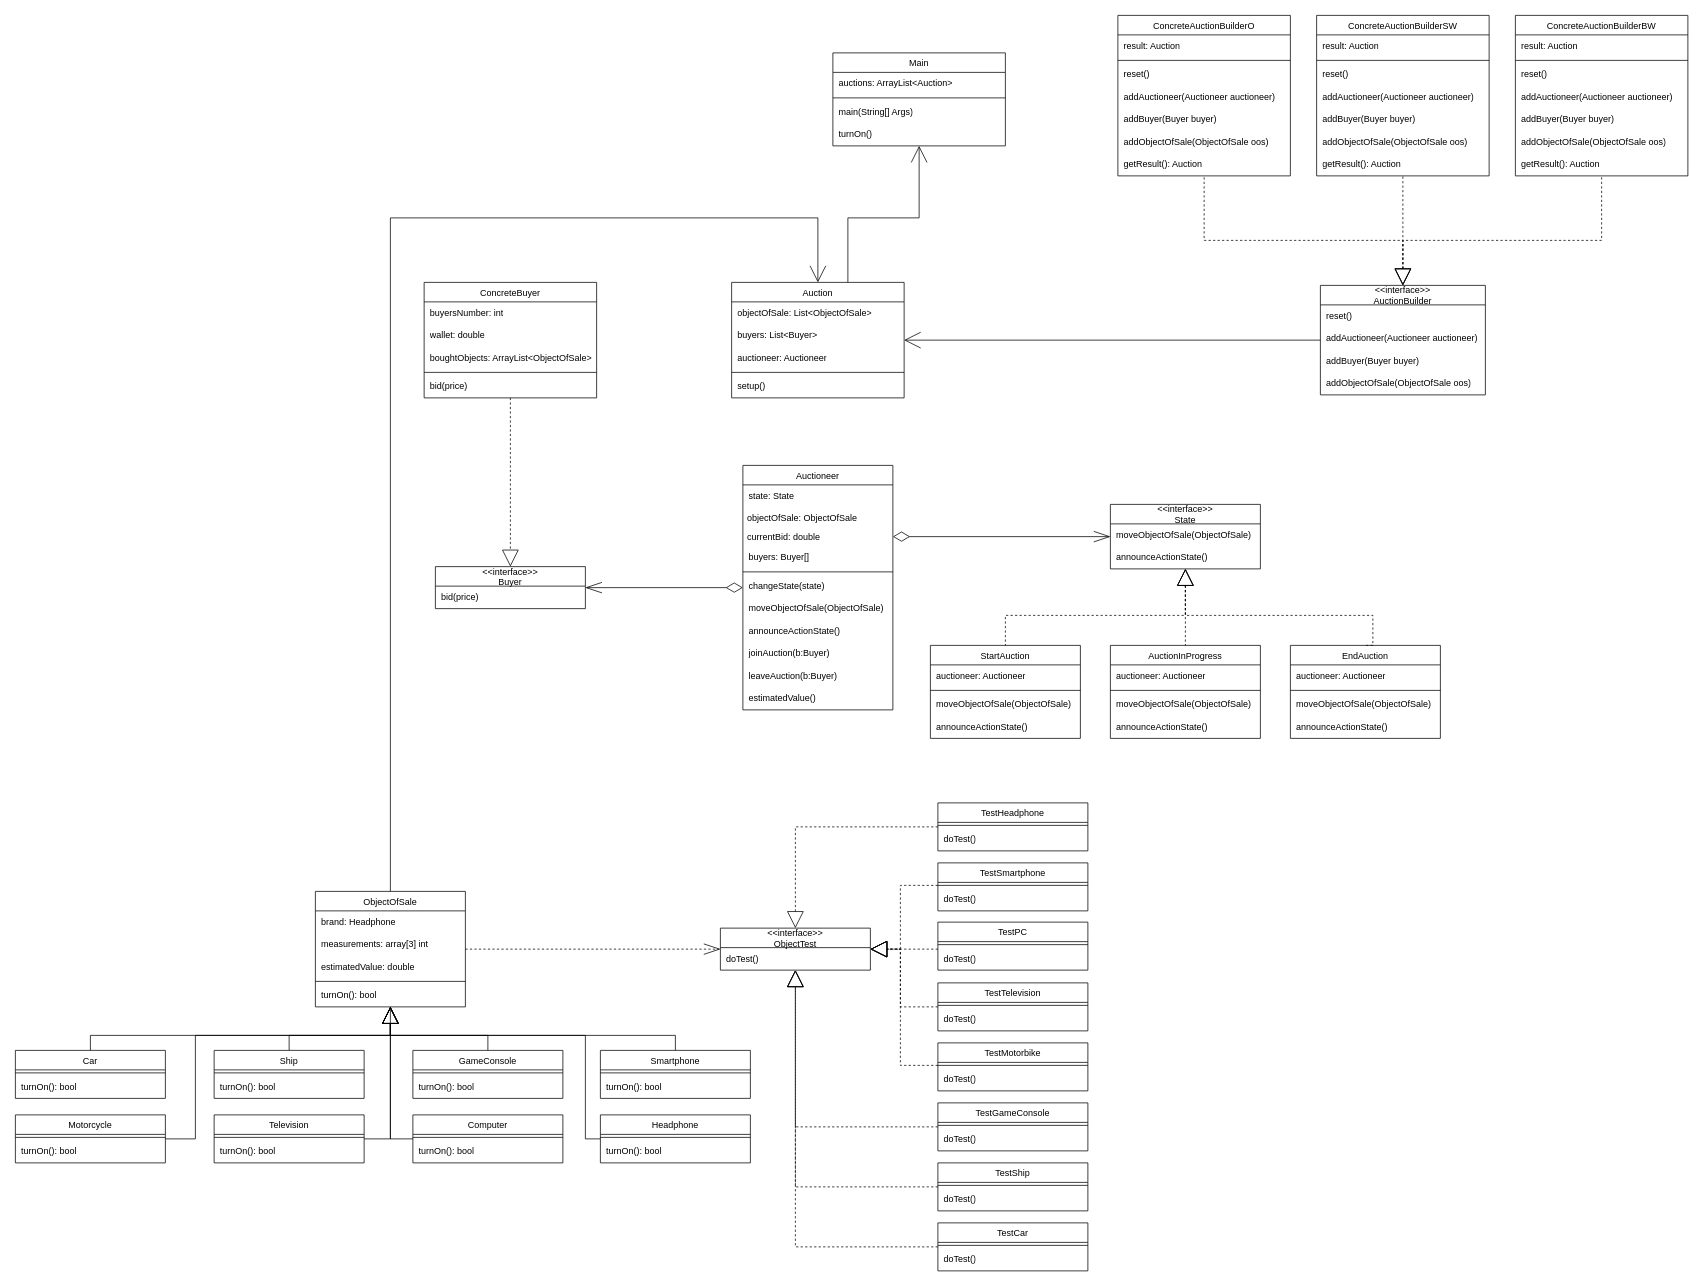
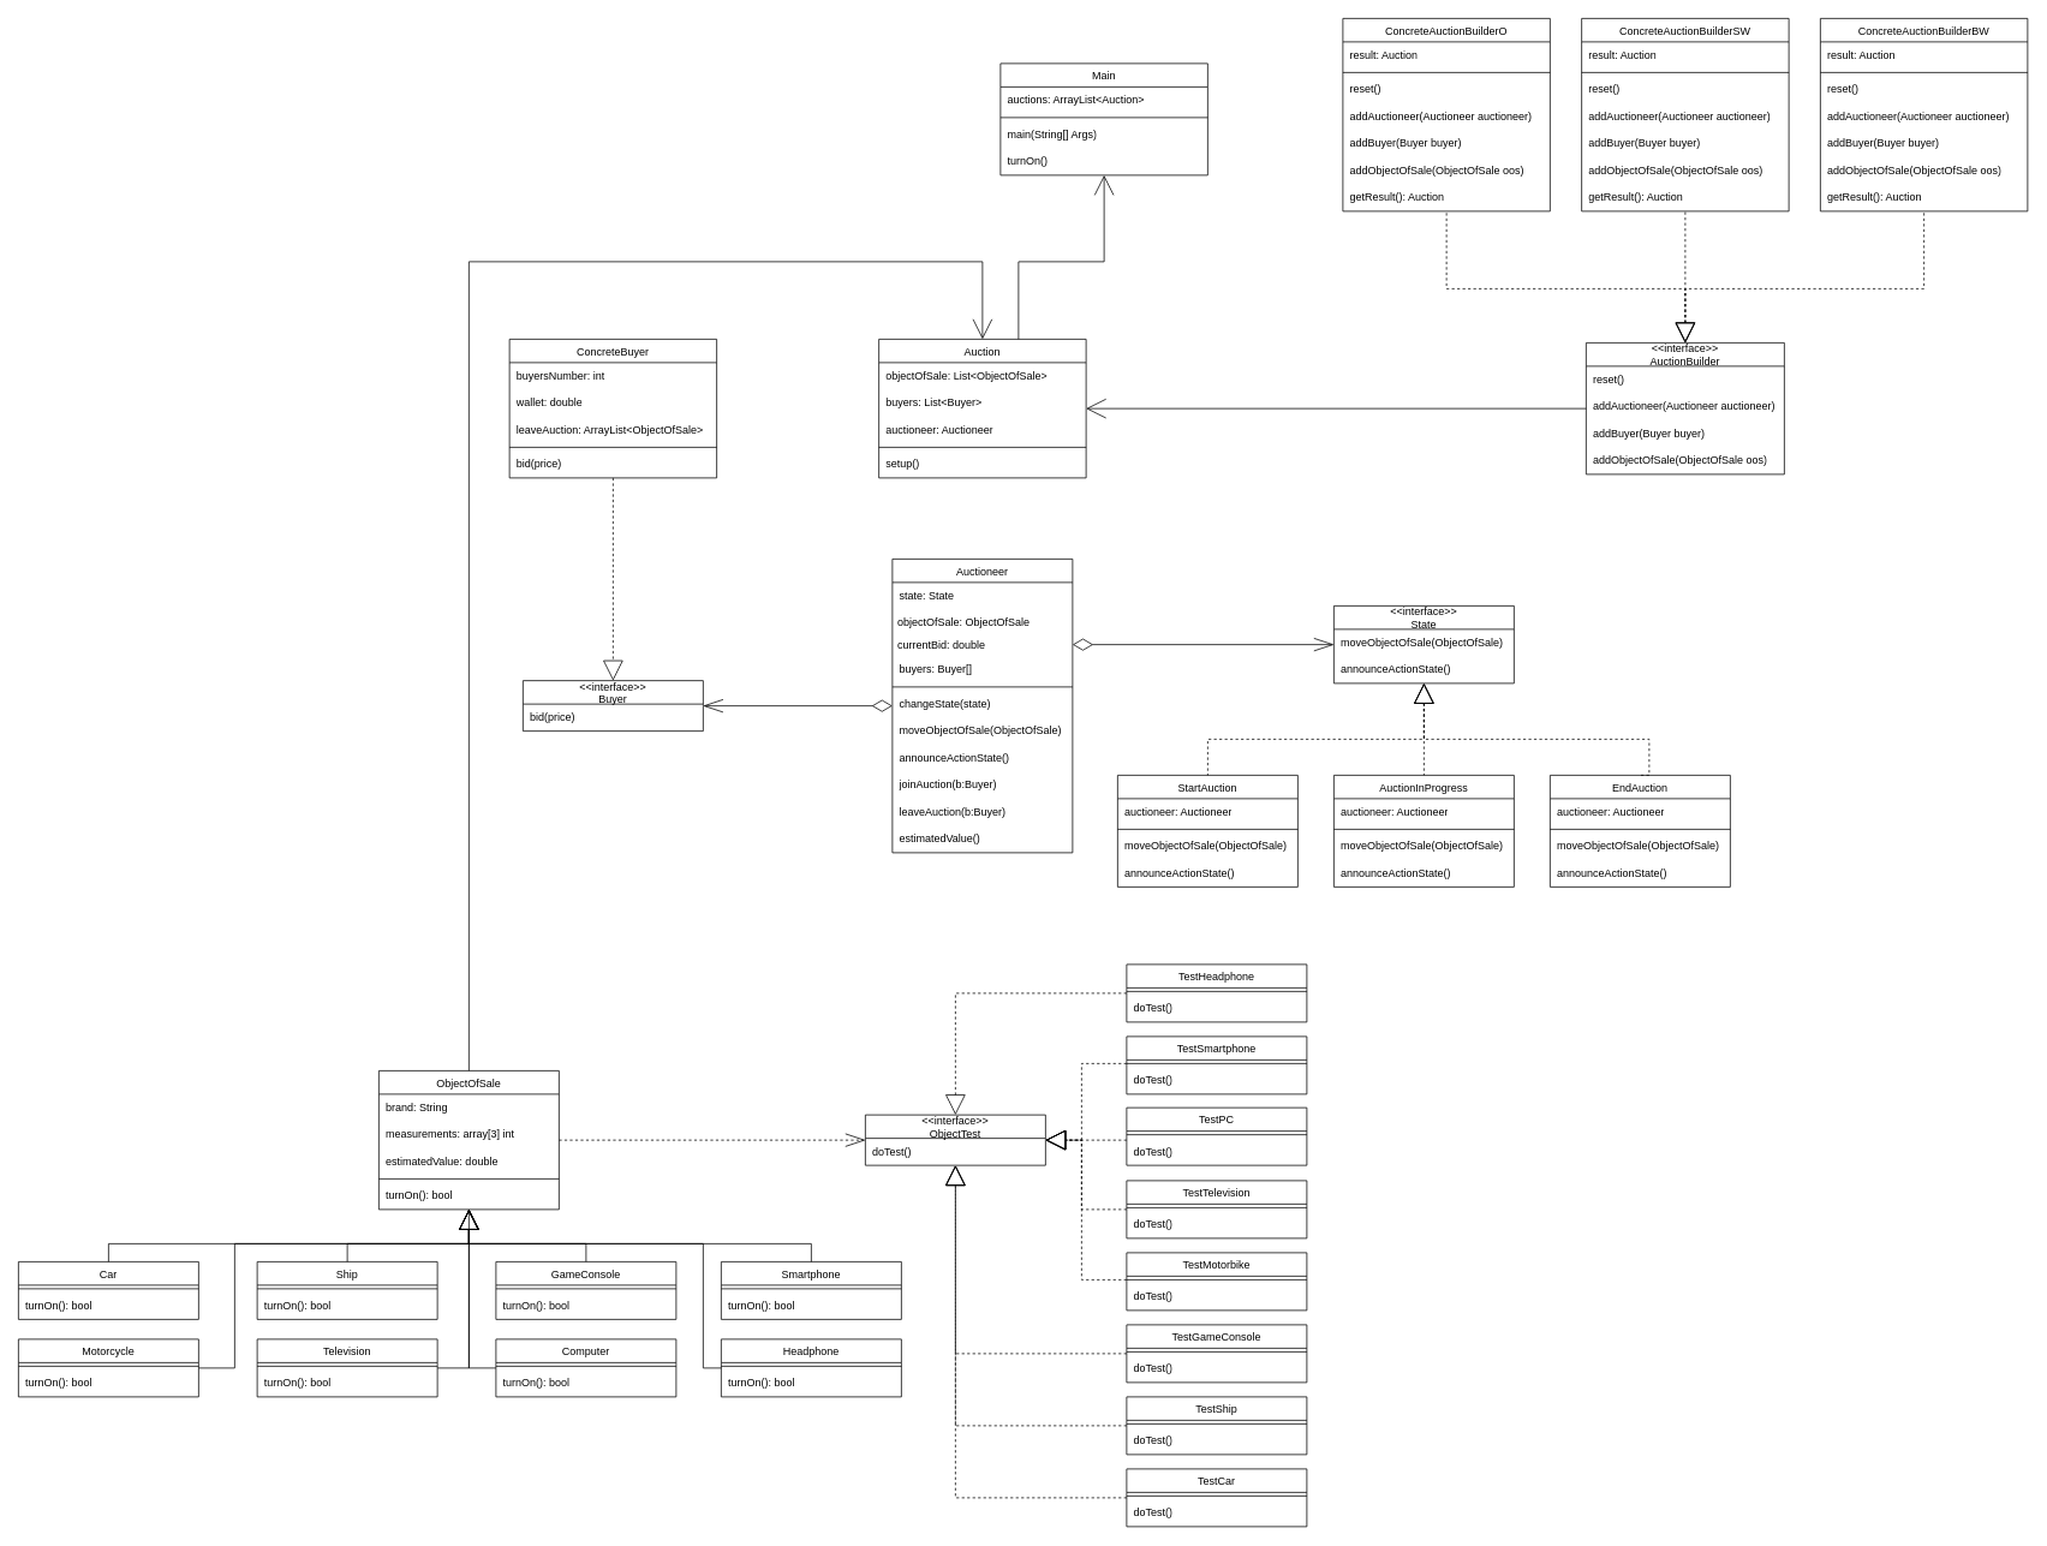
- <mxCell id="92" value="boughtObjects: ArrayList&amp;lt;ObjectOfSale&amp;gt;" style="shape=partialRectangle;html=1;whiteSpace=wrap;connectable=0;fillColor=none;top=0;left=0;bottom=0;right=0;align=left;spacingLeft=6;overflow=hidden;" parent="89" vertex="1"><mxGeometry y="86" width="230" height="30" as="geometry" /></mxCell>
+ <mxCell id="92" value="leaveAuction: ArrayList&amp;lt;ObjectOfSale&amp;gt;" style="shape=partialRectangle;html=1;whiteSpace=wrap;connectable=0;fillColor=none;top=0;left=0;bottom=0;right=0;align=left;spacingLeft=6;overflow=hidden;" parent="89" vertex="1"><mxGeometry y="86" width="230" height="30" as="geometry" /></mxCell>
- <mxCell id="105" value="brand: Headphone" style="shape=partialRectangle;html=1;whiteSpace=wrap;connectable=0;fillColor=none;top=0;left=0;bottom=0;right=0;align=left;spacingLeft=6;overflow=hidden;" parent="104" vertex="1"><mxGeometry y="26" width="200" height="30" as="geometry" /></mxCell>
+ <mxCell id="105" value="brand: String" style="shape=partialRectangle;html=1;whiteSpace=wrap;connectable=0;fillColor=none;top=0;left=0;bottom=0;right=0;align=left;spacingLeft=6;overflow=hidden;" parent="104" vertex="1"><mxGeometry y="26" width="200" height="30" as="geometry" /></mxCell>
